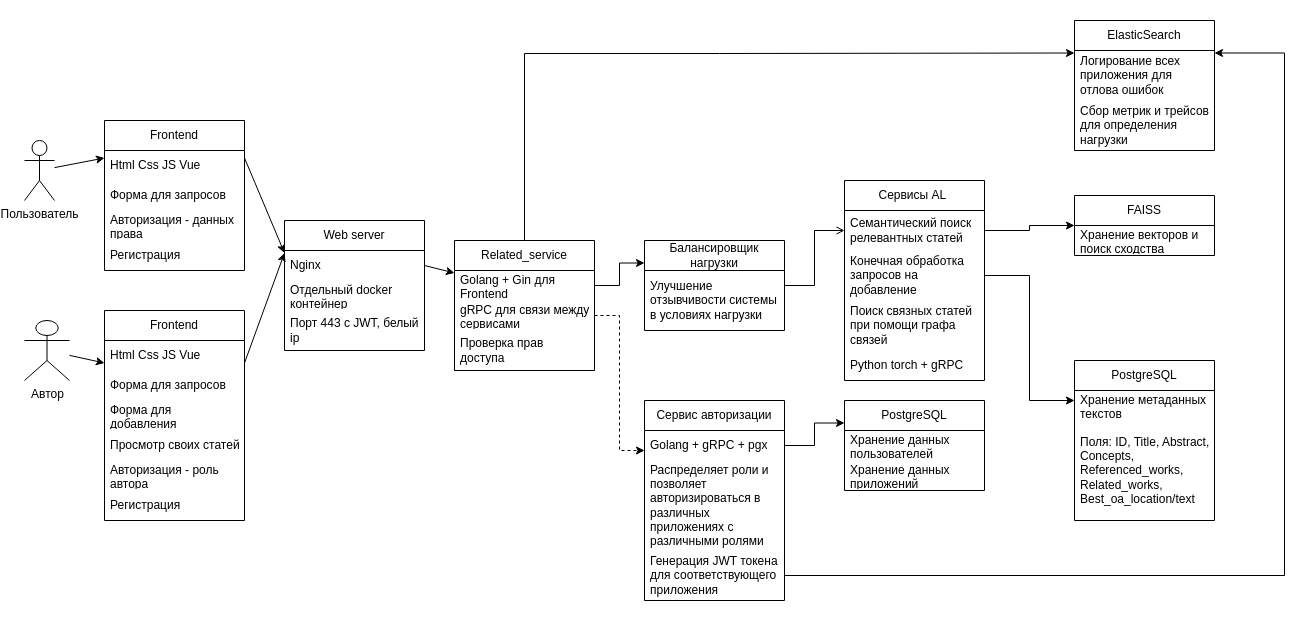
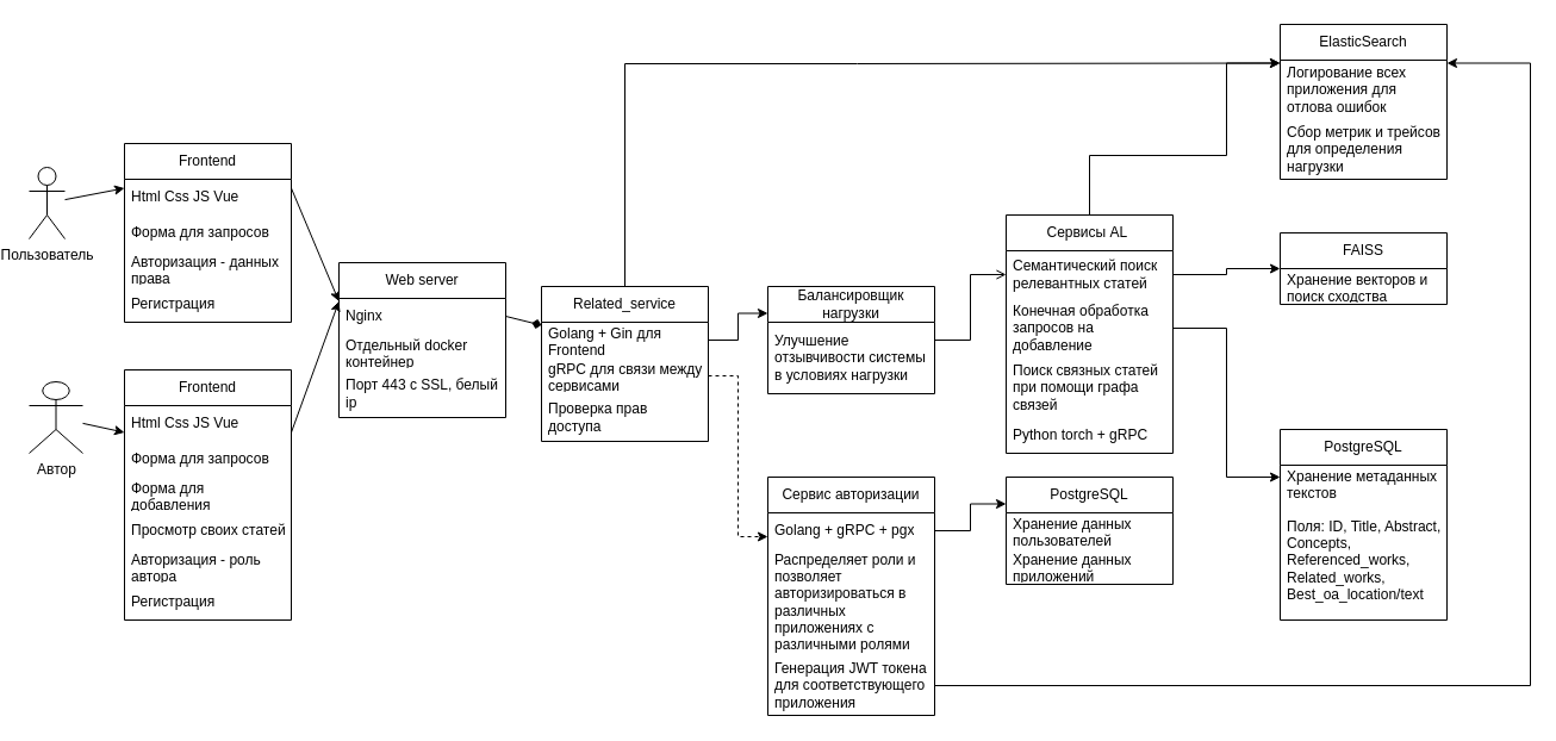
+ <mxCell id="51" style="edgeStyle=orthogonalEdgeStyle;rounded=0;orthogonalLoop=1;jettySize=auto;html=1;entryX=0;entryY=0.25;entryDx=0;entryDy=0;exitX=0.5;exitY=0;exitDx=0;exitDy=0;" parent="1" source="34" target="48" edge="1"><mxGeometry relative="1" as="geometry"><Array as="points"><mxPoint x="910" y="130" /><mxPoint x="1025" y="130" /><mxPoint x="1025" y="53" /></Array></mxGeometry></mxCell>
- <mxCell id="29" value="" style="endArrow=classic;html=1;rounded=0;exitX=1;exitY=0.5;exitDx=0;exitDy=0;entryX=0;entryY=0.25;entryDx=0;entryDy=0;" parent="1" source="21" target="25" edge="1"><mxGeometry width="50" height="50" relative="1" as="geometry"><mxPoint x="510" y="450" as="sourcePoint" /><mxPoint x="560" y="400" as="targetPoint" /></mxGeometry></mxCell>
+ <mxCell id="29" value="" style="endArrow=diamond;html=1;rounded=0;exitX=1;exitY=0.5;exitDx=0;exitDy=0;entryX=0;entryY=0.25;entryDx=0;entryDy=0;" parent="1" source="21" target="25" edge="1"><mxGeometry width="50" height="50" relative="1" as="geometry"><mxPoint x="510" y="450" as="sourcePoint" /><mxPoint x="560" y="400" as="targetPoint" /></mxGeometry></mxCell>
- <mxCell id="23" value="Порт 443 с JWT, белый ip" style="text;strokeColor=none;fillColor=none;align=left;verticalAlign=middle;spacingLeft=4;spacingRight=4;overflow=hidden;points=[[0,0.5],[1,0.5]];portConstraint=eastwest;rotatable=0;whiteSpace=wrap;html=1;" parent="20" vertex="1"><mxGeometry y="90" width="140" height="40" as="geometry" /></mxCell>
+ <mxCell id="23" value="Порт 443 с SSL, белый ip" style="text;strokeColor=none;fillColor=none;align=left;verticalAlign=middle;spacingLeft=4;spacingRight=4;overflow=hidden;points=[[0,0.5],[1,0.5]];portConstraint=eastwest;rotatable=0;whiteSpace=wrap;html=1;" parent="20" vertex="1"><mxGeometry y="90" width="140" height="40" as="geometry" /></mxCell>
